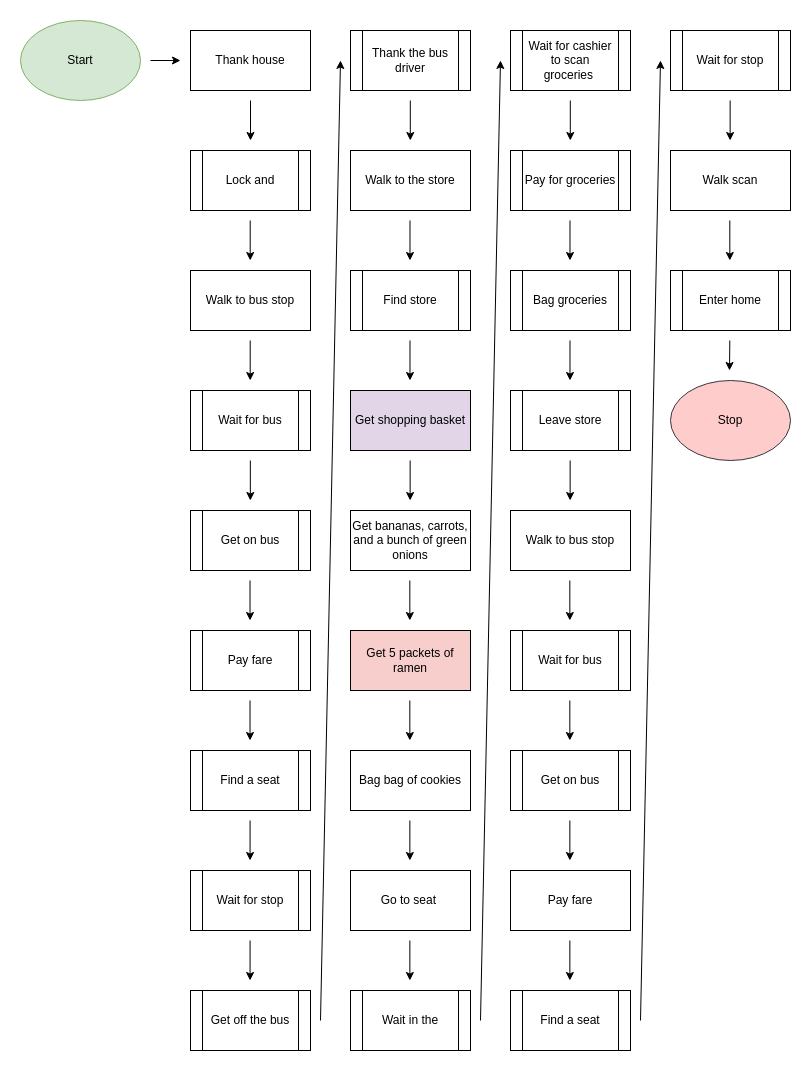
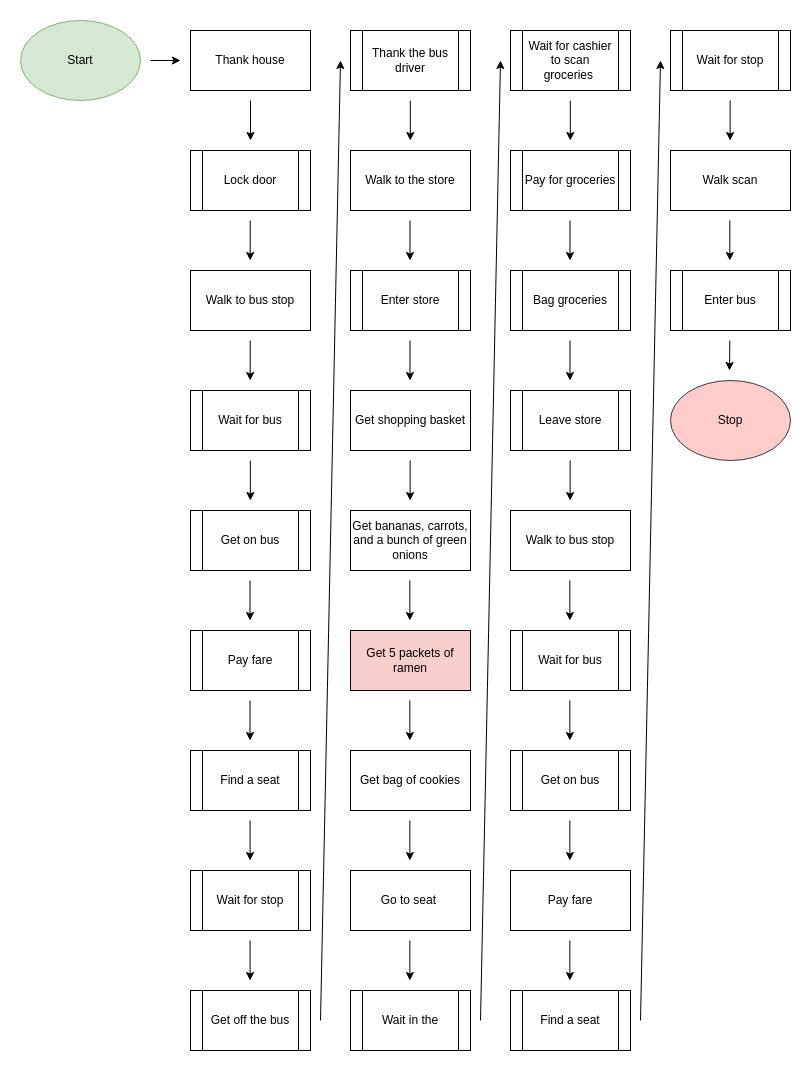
- <mxCell id="4" value="Lock and" style="shape=process;whiteSpace=wrap;html=1;backgroundOutline=1;" vertex="1" parent="1"><mxGeometry x="190" y="150" width="120" height="60" as="geometry" /></mxCell>
+ <mxCell id="4" value="Lock door" style="shape=process;whiteSpace=wrap;html=1;backgroundOutline=1;" vertex="1" parent="1"><mxGeometry x="190" y="150" width="120" height="60" as="geometry" /></mxCell>
- <mxCell id="10" value="Find store" style="shape=process;whiteSpace=wrap;html=1;backgroundOutline=1;" vertex="1" parent="1"><mxGeometry x="350" y="270" width="120" height="60" as="geometry" /></mxCell>
+ <mxCell id="10" value="Enter store" style="shape=process;whiteSpace=wrap;html=1;backgroundOutline=1;" vertex="1" parent="1"><mxGeometry x="350" y="270" width="120" height="60" as="geometry" /></mxCell>
- <mxCell id="37" value="Enter home" style="shape=process;whiteSpace=wrap;html=1;backgroundOutline=1;" vertex="1" parent="1"><mxGeometry x="670" y="270" width="120" height="60" as="geometry" /></mxCell>
+ <mxCell id="37" value="Enter bus" style="shape=process;whiteSpace=wrap;html=1;backgroundOutline=1;" vertex="1" parent="1"><mxGeometry x="670" y="270" width="120" height="60" as="geometry" /></mxCell>
- <mxCell id="9" value="Get shopping basket" style="rounded=0;whiteSpace=wrap;html=1;fillColor=#e1d5e7;" vertex="1" parent="1"><mxGeometry x="350" y="390" width="120" height="60" as="geometry" /></mxCell>
+ <mxCell id="9" value="Get shopping basket" style="rounded=0;whiteSpace=wrap;html=1;" vertex="1" parent="1"><mxGeometry x="350" y="390" width="120" height="60" as="geometry" /></mxCell>
- <mxCell id="13" value="Bag bag of cookies" style="rounded=0;whiteSpace=wrap;html=1;" vertex="1" parent="1"><mxGeometry x="350" y="750" width="120" height="60" as="geometry" /></mxCell>
+ <mxCell id="13" value="Get bag of cookies" style="rounded=0;whiteSpace=wrap;html=1;" vertex="1" parent="1"><mxGeometry x="350" y="750" width="120" height="60" as="geometry" /></mxCell>
